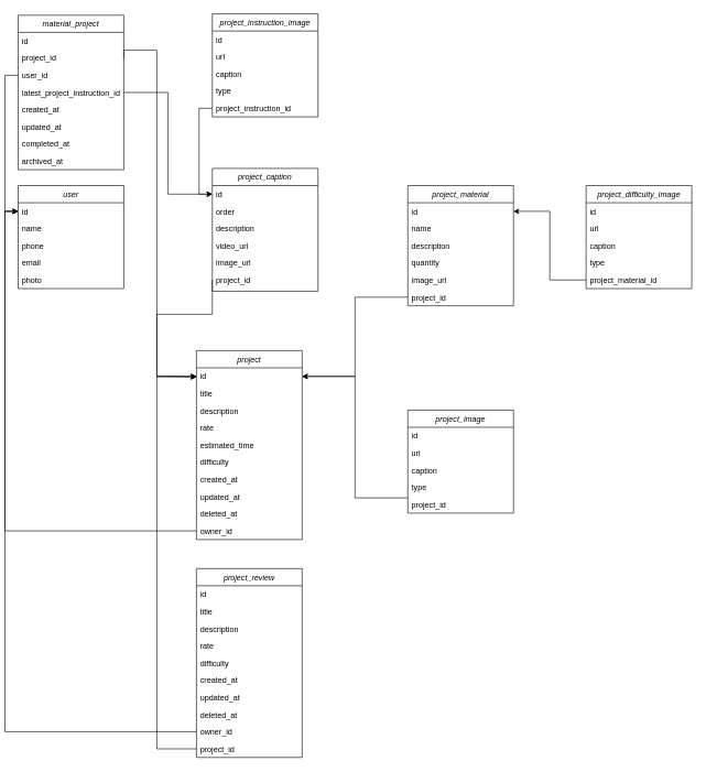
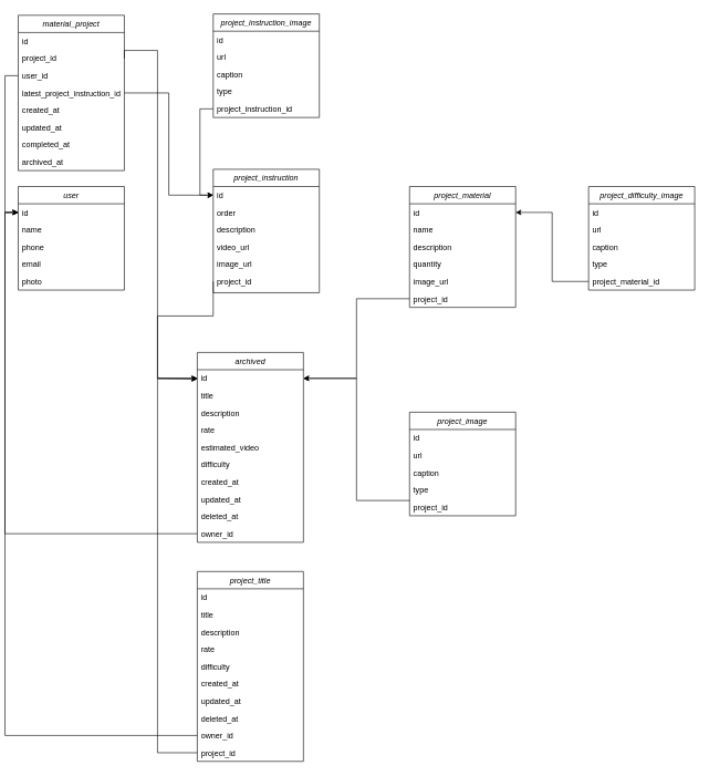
- <mxCell id="20" value="project_caption" style="swimlane;fontStyle=2;align=center;verticalAlign=top;childLayout=stackLayout;horizontal=1;startSize=26;horizontalStack=0;resizeParent=1;resizeLast=0;collapsible=1;marginBottom=0;rounded=0;shadow=0;strokeWidth=1;" parent="1" vertex="1"><mxGeometry x="314" y="254" width="160" height="186" as="geometry"><mxRectangle x="230" y="140" width="160" height="26" as="alternateBounds" /></mxGeometry></mxCell>
+ <mxCell id="20" value="project_instruction" style="swimlane;fontStyle=2;align=center;verticalAlign=top;childLayout=stackLayout;horizontal=1;startSize=26;horizontalStack=0;resizeParent=1;resizeLast=0;collapsible=1;marginBottom=0;rounded=0;shadow=0;strokeWidth=1;" parent="1" vertex="1"><mxGeometry x="314" y="254" width="160" height="186" as="geometry"><mxRectangle x="230" y="140" width="160" height="26" as="alternateBounds" /></mxGeometry></mxCell>
- <mxCell id="2" value="project" style="swimlane;fontStyle=2;align=center;verticalAlign=top;childLayout=stackLayout;horizontal=1;startSize=26;horizontalStack=0;resizeParent=1;resizeLast=0;collapsible=1;marginBottom=0;rounded=0;shadow=0;strokeWidth=1;" parent="1" vertex="1"><mxGeometry x="290" y="530" width="160" height="286" as="geometry"><mxRectangle x="230" y="140" width="160" height="26" as="alternateBounds" /></mxGeometry></mxCell>
+ <mxCell id="2" value="archived" style="swimlane;fontStyle=2;align=center;verticalAlign=top;childLayout=stackLayout;horizontal=1;startSize=26;horizontalStack=0;resizeParent=1;resizeLast=0;collapsible=1;marginBottom=0;rounded=0;shadow=0;strokeWidth=1;" parent="1" vertex="1"><mxGeometry x="290" y="530" width="160" height="286" as="geometry"><mxRectangle x="230" y="140" width="160" height="26" as="alternateBounds" /></mxGeometry></mxCell>
- <mxCell id="7" value="estimated_time" style="text;align=left;verticalAlign=top;spacingLeft=4;spacingRight=4;overflow=hidden;rotatable=0;points=[[0,0.5],[1,0.5]];portConstraint=eastwest;rounded=0;shadow=0;html=0;" parent="2" vertex="1"><mxGeometry y="130" width="160" height="26" as="geometry" /></mxCell>
+ <mxCell id="7" value="estimated_video" style="text;align=left;verticalAlign=top;spacingLeft=4;spacingRight=4;overflow=hidden;rotatable=0;points=[[0,0.5],[1,0.5]];portConstraint=eastwest;rounded=0;shadow=0;html=0;" parent="2" vertex="1"><mxGeometry y="130" width="160" height="26" as="geometry" /></mxCell>
- <mxCell id="57" value="project_review" style="swimlane;fontStyle=2;align=center;verticalAlign=top;childLayout=stackLayout;horizontal=1;startSize=26;horizontalStack=0;resizeParent=1;resizeLast=0;collapsible=1;marginBottom=0;rounded=0;shadow=0;strokeWidth=1;" parent="1" vertex="1"><mxGeometry x="290" y="860" width="160" height="286" as="geometry"><mxRectangle x="230" y="140" width="160" height="26" as="alternateBounds" /></mxGeometry></mxCell>
+ <mxCell id="57" value="project_title" style="swimlane;fontStyle=2;align=center;verticalAlign=top;childLayout=stackLayout;horizontal=1;startSize=26;horizontalStack=0;resizeParent=1;resizeLast=0;collapsible=1;marginBottom=0;rounded=0;shadow=0;strokeWidth=1;" parent="1" vertex="1"><mxGeometry x="290" y="860" width="160" height="286" as="geometry"><mxRectangle x="230" y="140" width="160" height="26" as="alternateBounds" /></mxGeometry></mxCell>
